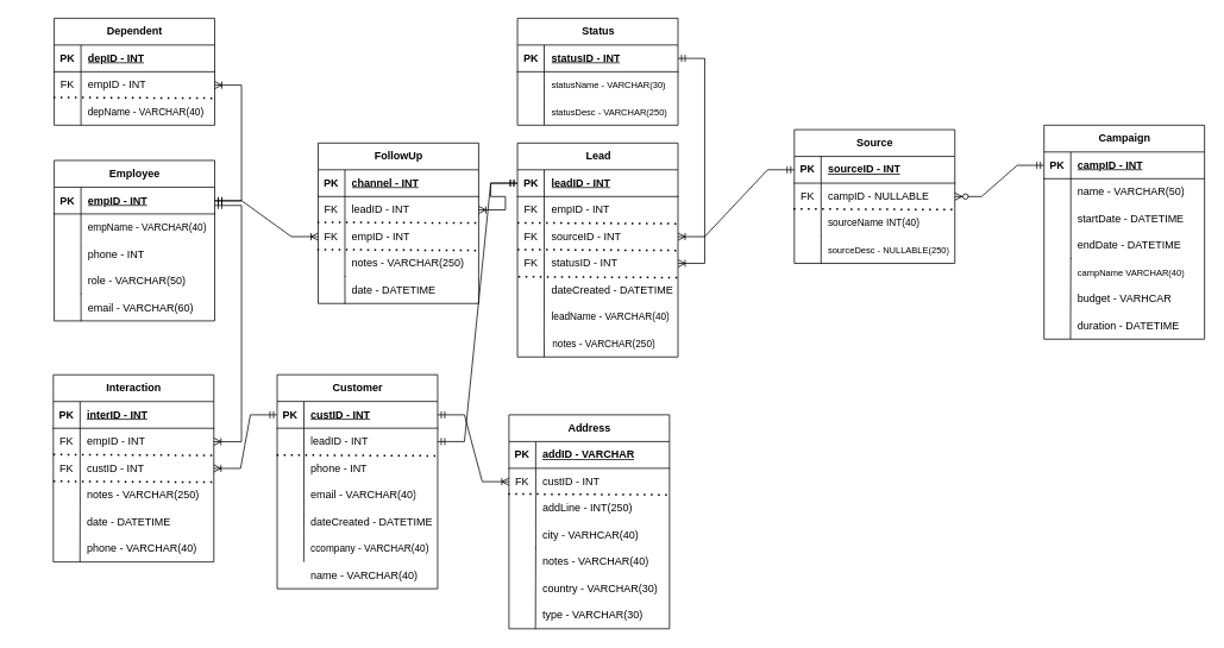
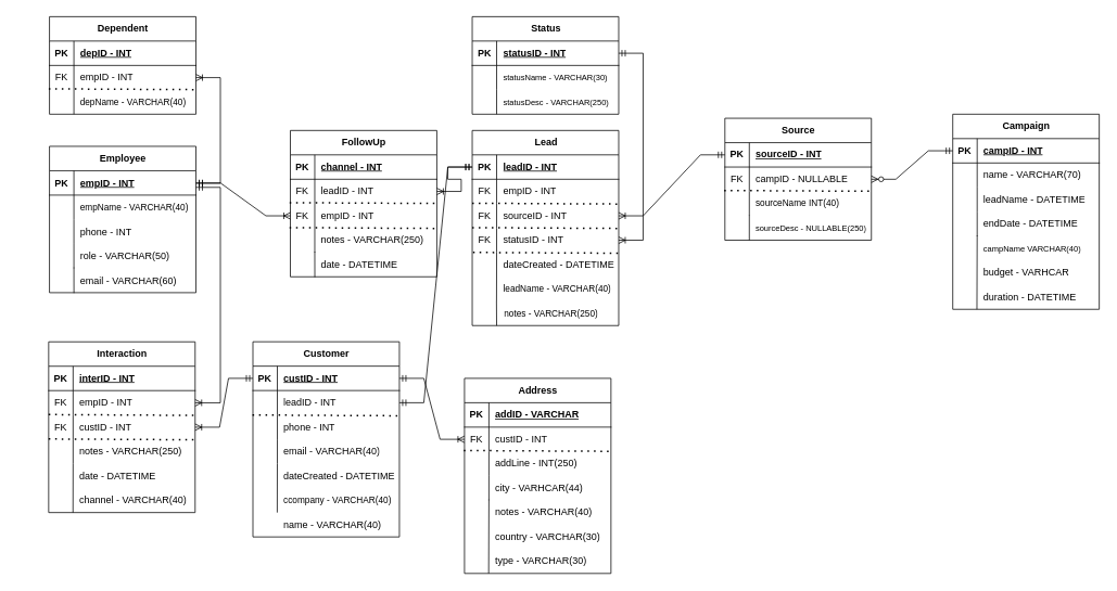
- <mxCell id="45" value="name - VARCHAR(50)" style="shape=partialRectangle;connectable=0;fillColor=none;top=0;left=0;bottom=0;right=0;align=left;spacingLeft=6;overflow=hidden;whiteSpace=wrap;html=1;labelBorderColor=none;labelBackgroundColor=none;swimlaneFillColor=none;" vertex="1" parent="43"><mxGeometry x="30" width="150" height="30" as="geometry"><mxRectangle width="150" height="30" as="alternateBounds" /></mxGeometry></mxCell>
+ <mxCell id="45" value="name - VARCHAR(70)" style="shape=partialRectangle;connectable=0;fillColor=none;top=0;left=0;bottom=0;right=0;align=left;spacingLeft=6;overflow=hidden;whiteSpace=wrap;html=1;labelBorderColor=none;labelBackgroundColor=none;swimlaneFillColor=none;" vertex="1" parent="43"><mxGeometry x="30" width="150" height="30" as="geometry"><mxRectangle width="150" height="30" as="alternateBounds" /></mxGeometry></mxCell>
- <mxCell id="48" value="startDate - DATETIME" style="shape=partialRectangle;connectable=0;fillColor=none;top=0;left=0;bottom=0;right=0;align=left;spacingLeft=6;overflow=hidden;whiteSpace=wrap;html=1;" vertex="1" parent="46"><mxGeometry x="30" width="150" height="30" as="geometry"><mxRectangle width="150" height="30" as="alternateBounds" /></mxGeometry></mxCell>
+ <mxCell id="48" value="leadName - DATETIME" style="shape=partialRectangle;connectable=0;fillColor=none;top=0;left=0;bottom=0;right=0;align=left;spacingLeft=6;overflow=hidden;whiteSpace=wrap;html=1;" vertex="1" parent="46"><mxGeometry x="30" width="150" height="30" as="geometry"><mxRectangle width="150" height="30" as="alternateBounds" /></mxGeometry></mxCell>
- <mxCell id="14" value="city - VARHCAR(40)" style="shape=partialRectangle;connectable=0;fillColor=none;top=0;left=0;bottom=0;right=0;align=left;spacingLeft=6;overflow=hidden;whiteSpace=wrap;html=1;" parent="12" vertex="1"><mxGeometry x="30" width="150" height="30" as="geometry"><mxRectangle width="150" height="30" as="alternateBounds" /></mxGeometry></mxCell>
+ <mxCell id="14" value="city - VARHCAR(44)" style="shape=partialRectangle;connectable=0;fillColor=none;top=0;left=0;bottom=0;right=0;align=left;spacingLeft=6;overflow=hidden;whiteSpace=wrap;html=1;" parent="12" vertex="1"><mxGeometry x="30" width="150" height="30" as="geometry"><mxRectangle width="150" height="30" as="alternateBounds" /></mxGeometry></mxCell>
- <mxCell id="102" value="phone - VARCHAR(40)" style="shape=partialRectangle;connectable=0;fillColor=none;top=0;left=0;bottom=0;right=0;align=left;spacingLeft=6;overflow=hidden;whiteSpace=wrap;html=1;" vertex="1" parent="100"><mxGeometry x="30" width="150" height="30" as="geometry"><mxRectangle width="150" height="30" as="alternateBounds" /></mxGeometry></mxCell>
+ <mxCell id="102" value="channel - VARCHAR(40)" style="shape=partialRectangle;connectable=0;fillColor=none;top=0;left=0;bottom=0;right=0;align=left;spacingLeft=6;overflow=hidden;whiteSpace=wrap;html=1;" vertex="1" parent="100"><mxGeometry x="30" width="150" height="30" as="geometry"><mxRectangle width="150" height="30" as="alternateBounds" /></mxGeometry></mxCell>
